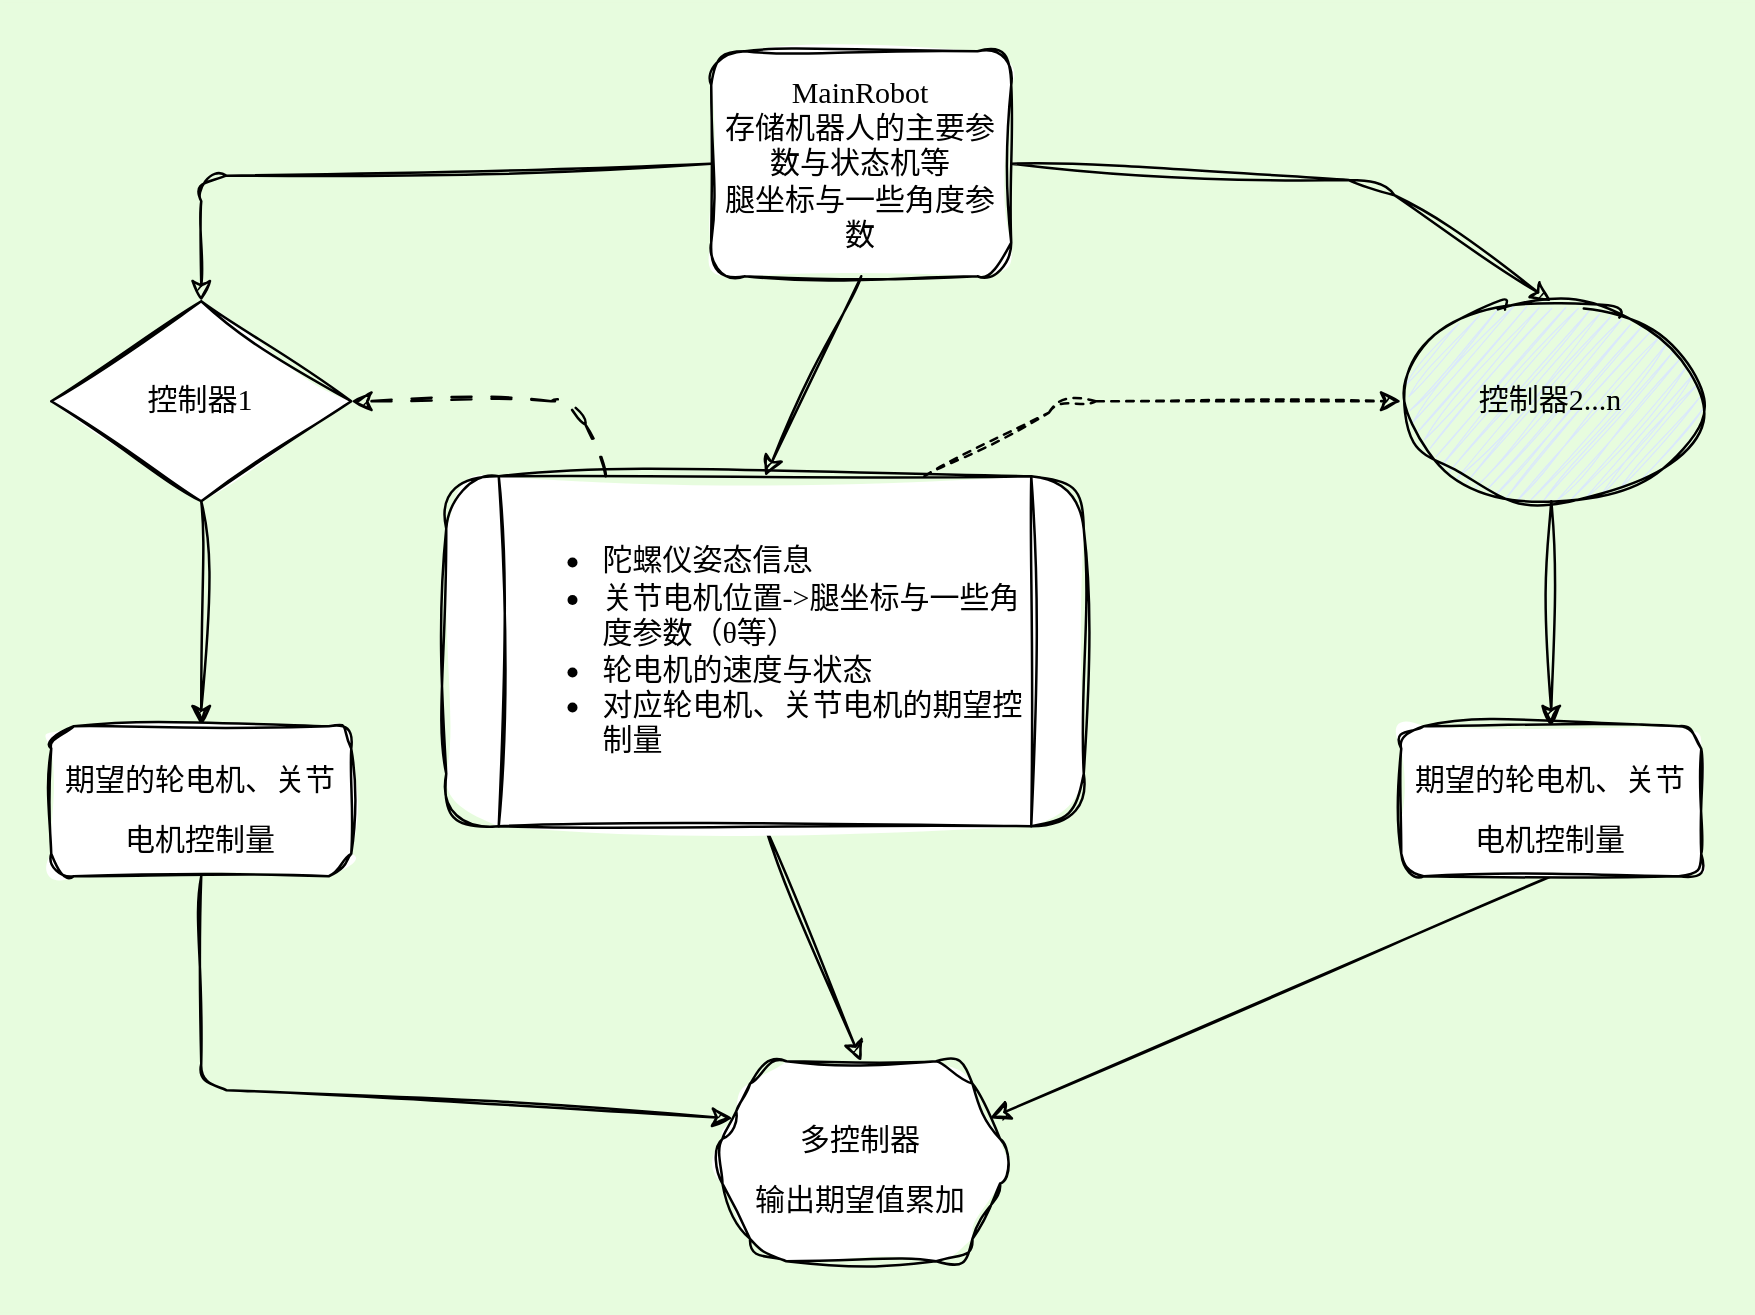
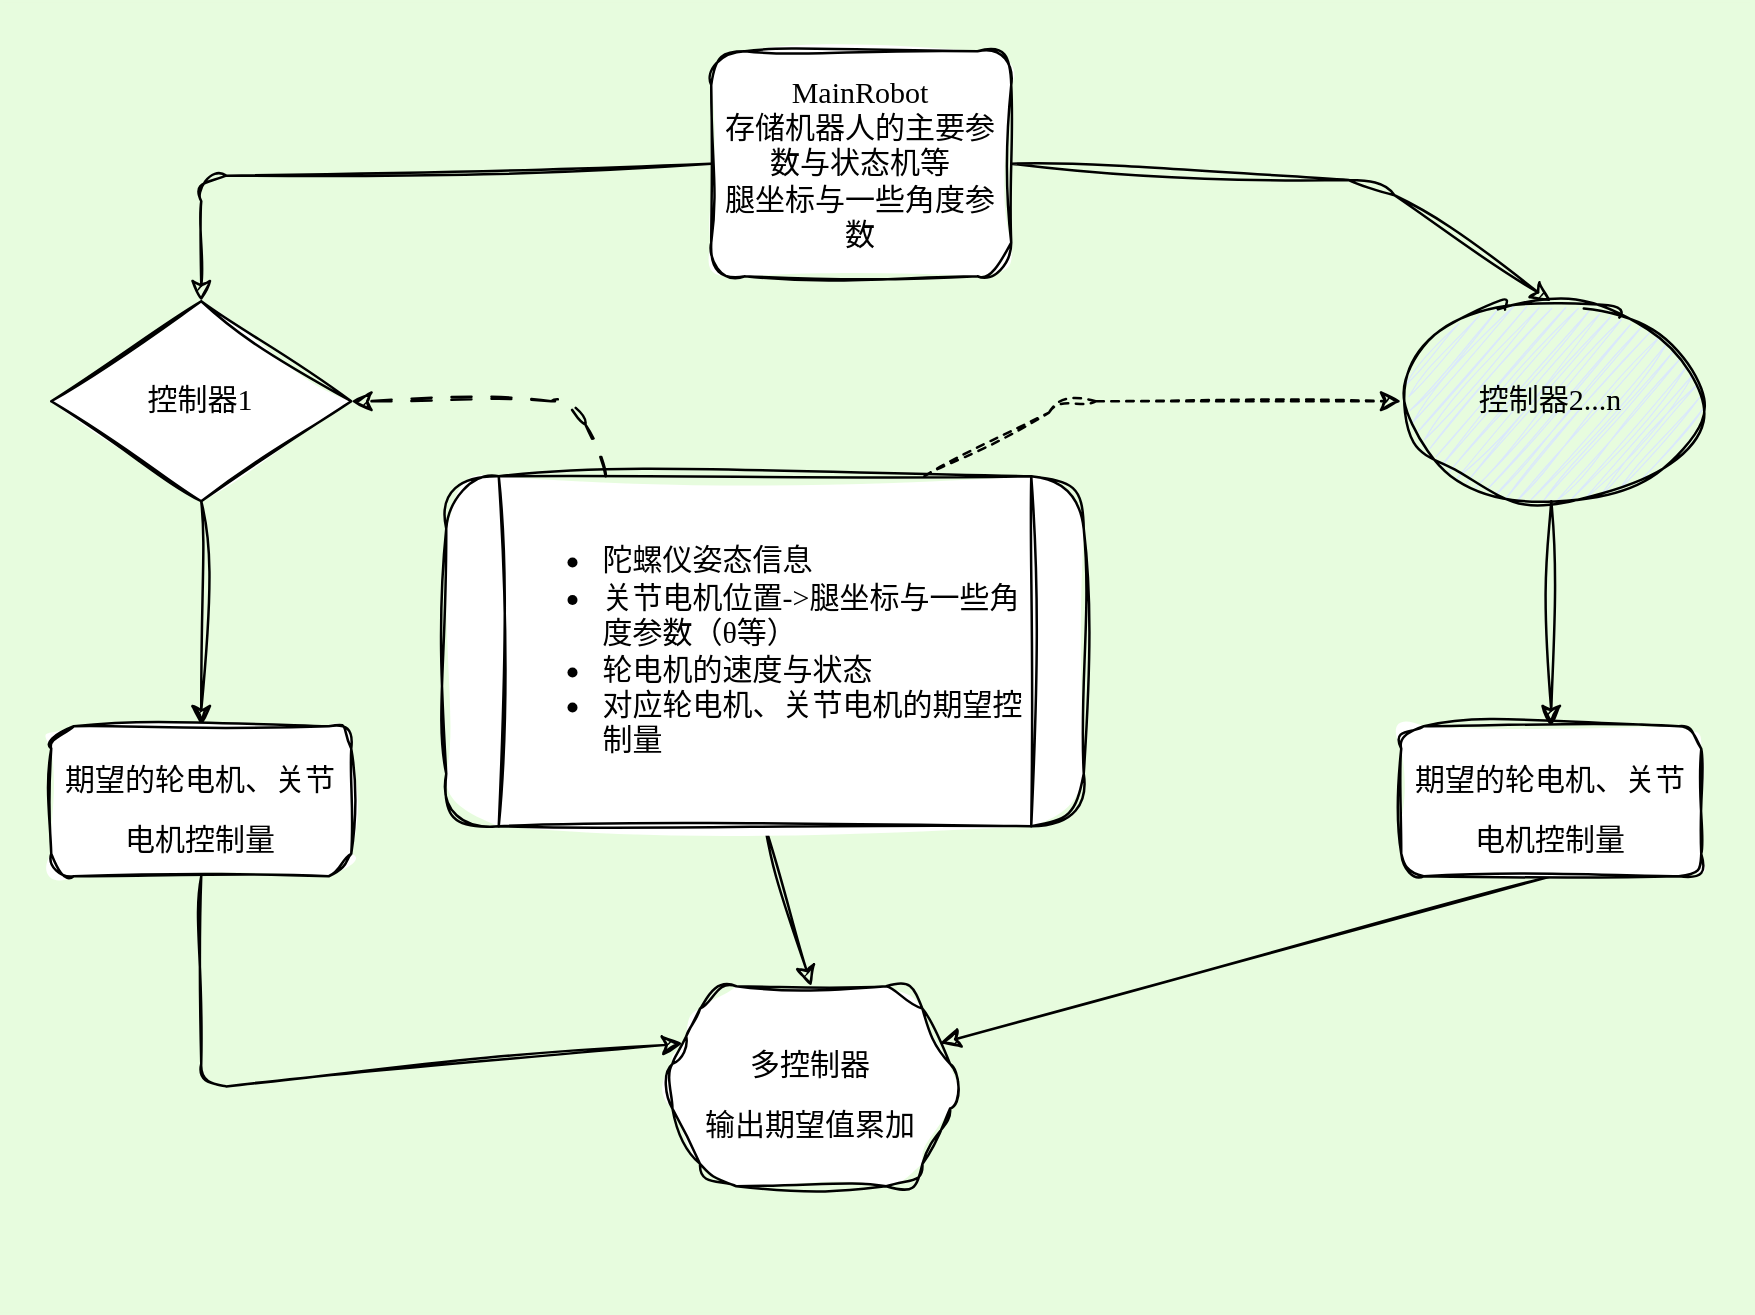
- <mxCell id="2" style="edgeStyle=none;html=1;exitX=0.5;exitY=1;exitDx=0;exitDy=0;entryX=0.5;entryY=0;entryDx=0;entryDy=0;fontFamily=Times New Roman;rounded=1;sketch=1;curveFitting=1;jiggle=2;" parent="1" source="5" target="9" edge="1"><mxGeometry relative="1" as="geometry" /></mxCell>
- <mxCell id="14" value="&lt;font style=&quot;font-size: 12px;&quot;&gt;多控制器&lt;br&gt;输出期望值累加&lt;/font&gt;" style="shape=hexagon;perimeter=hexagonPerimeter2;whiteSpace=wrap;html=1;fixedSize=1;rounded=1;sketch=1;hachureGap=4;jiggle=2;curveFitting=1;fontFamily=Architects Daughter;fontSource=https%3A%2F%2Ffonts.googleapis.com%2Fcss%3Ffamily%3DArchitects%2BDaughter;fontSize=20;shadow=0;" vertex="1" parent="1"><mxGeometry x="284" y="424" width="120" height="80" as="geometry" /></mxCell>
+ <mxCell id="14" value="&lt;font style=&quot;font-size: 12px;&quot;&gt;多控制器&lt;br&gt;输出期望值累加&lt;/font&gt;" style="shape=hexagon;perimeter=hexagonPerimeter2;whiteSpace=wrap;html=1;fixedSize=1;rounded=1;sketch=1;hachureGap=4;jiggle=2;curveFitting=1;fontFamily=Architects Daughter;fontSource=https%3A%2F%2Ffonts.googleapis.com%2Fcss%3Ffamily%3DArchitects%2BDaughter;fontSize=20;shadow=0;" vertex="1" parent="1"><mxGeometry x="264" y="394" width="120" height="80" as="geometry" /></mxCell>
